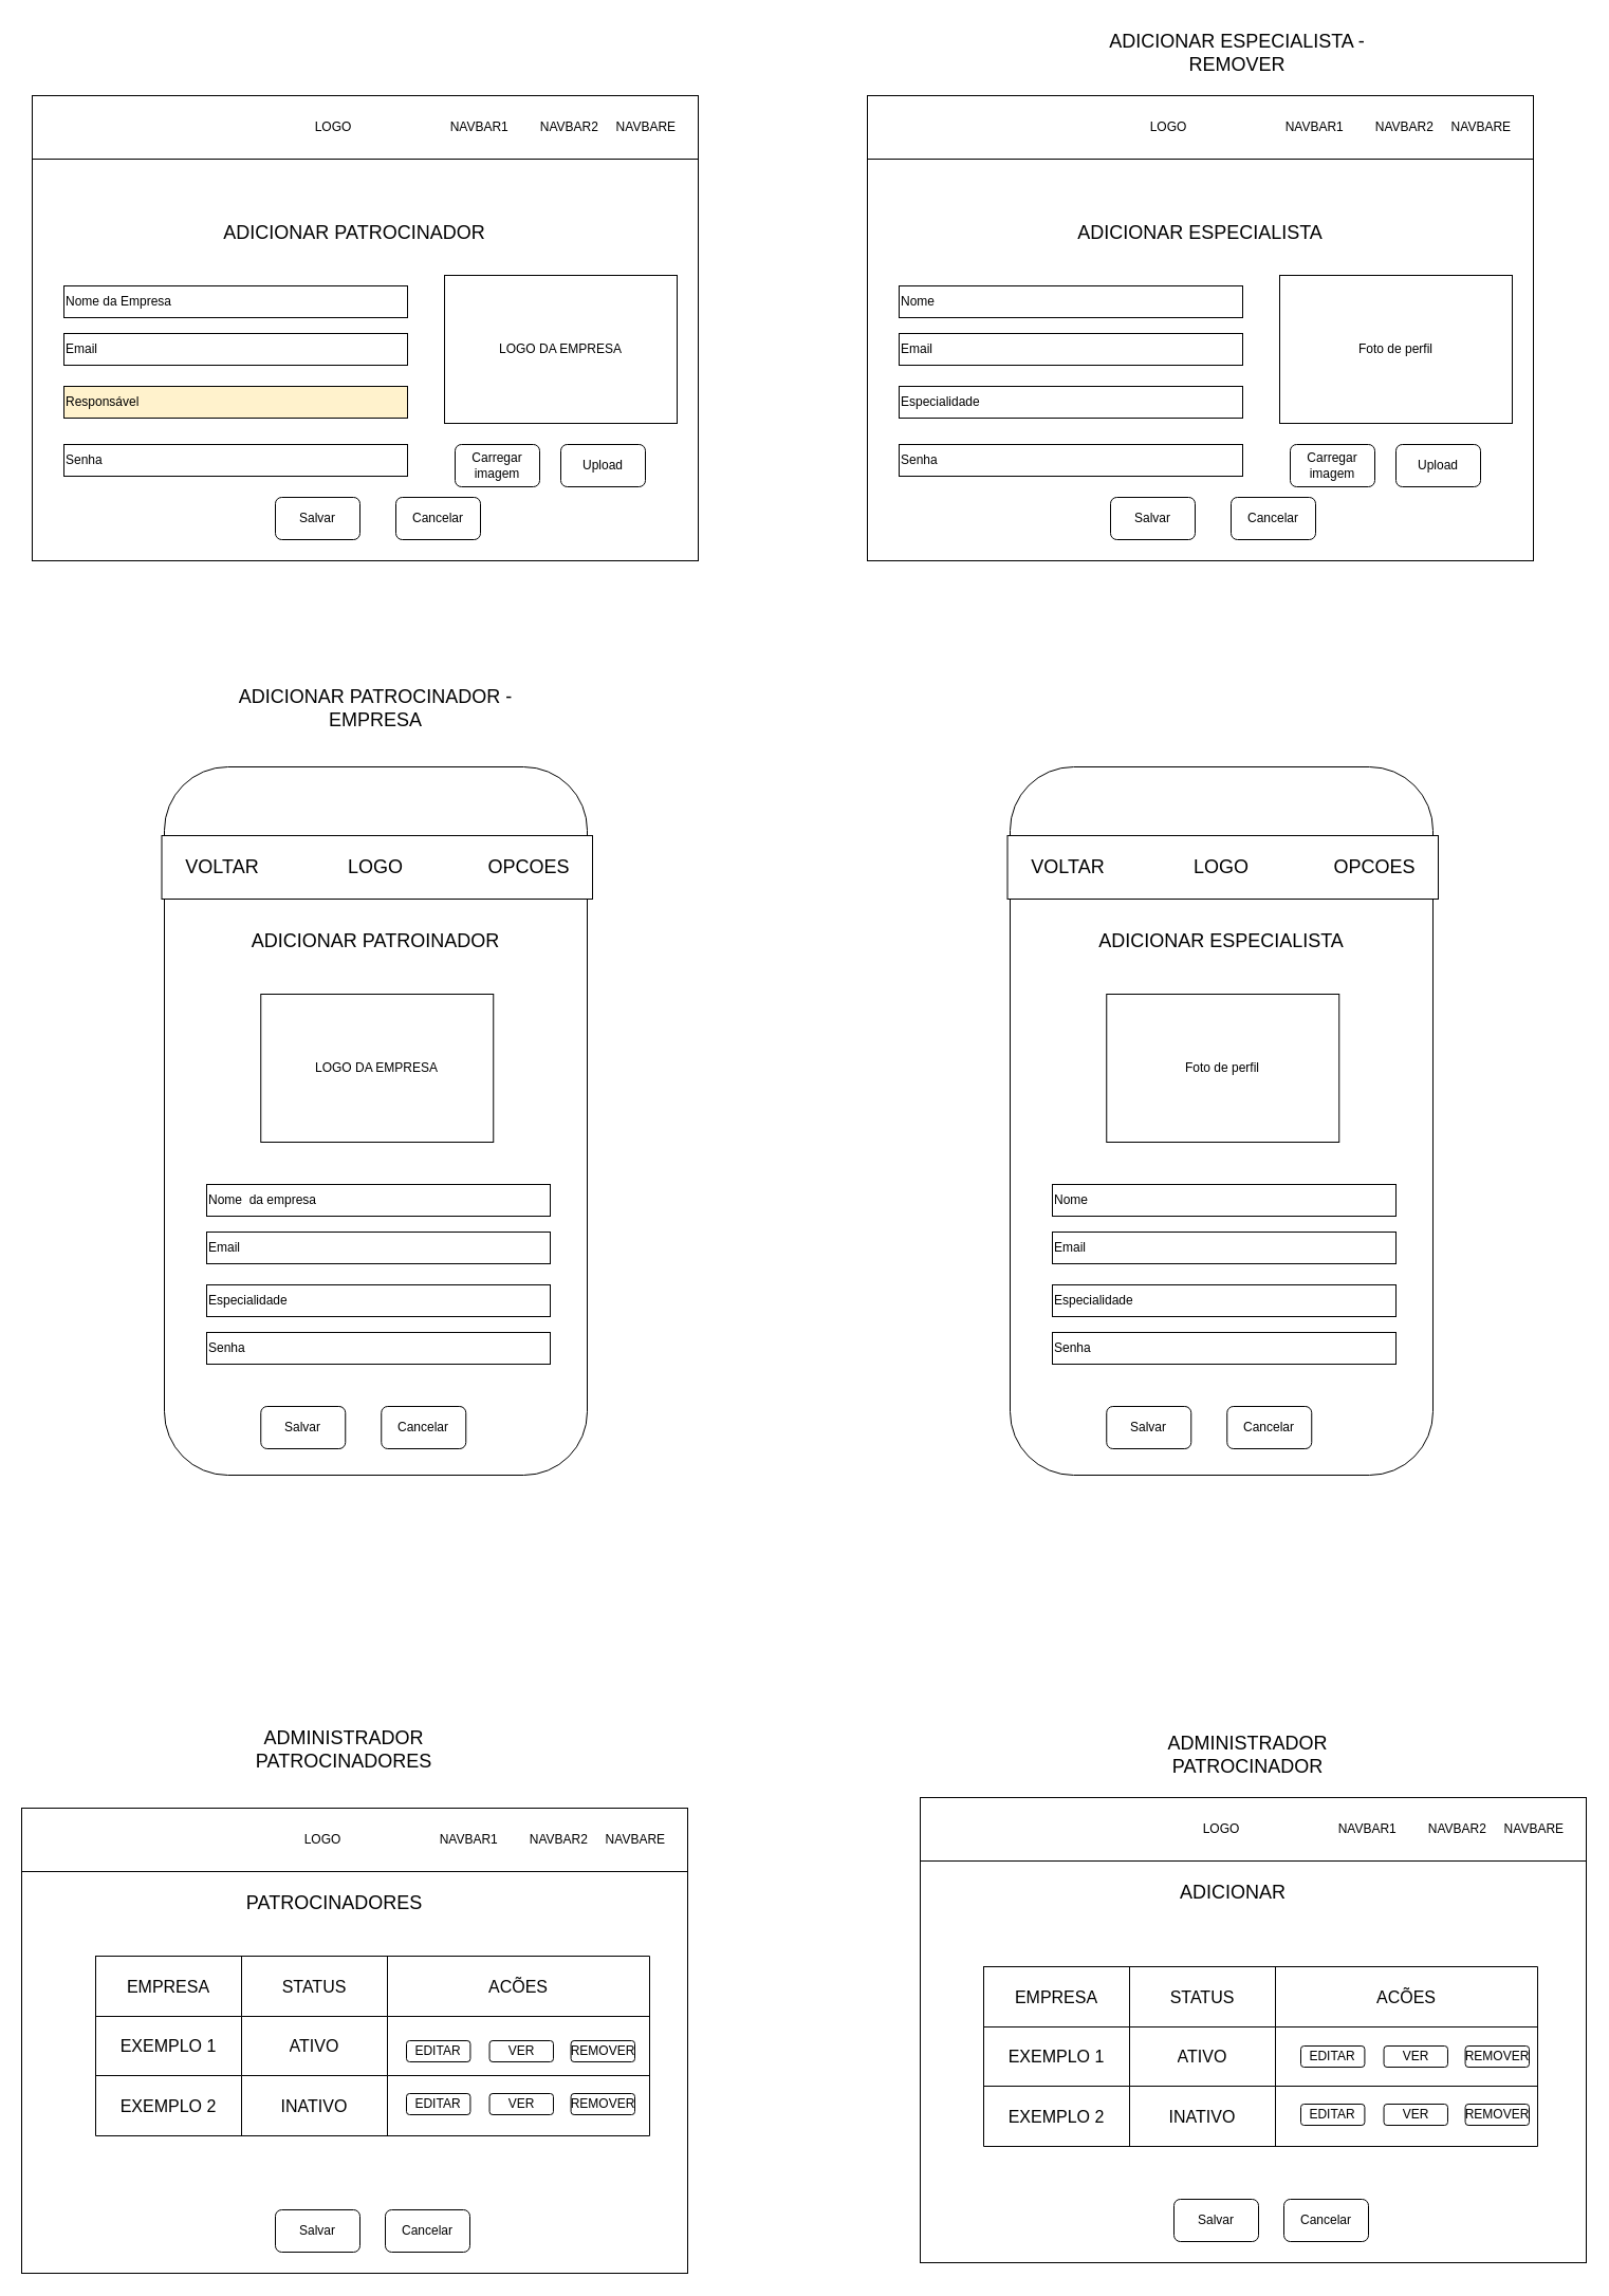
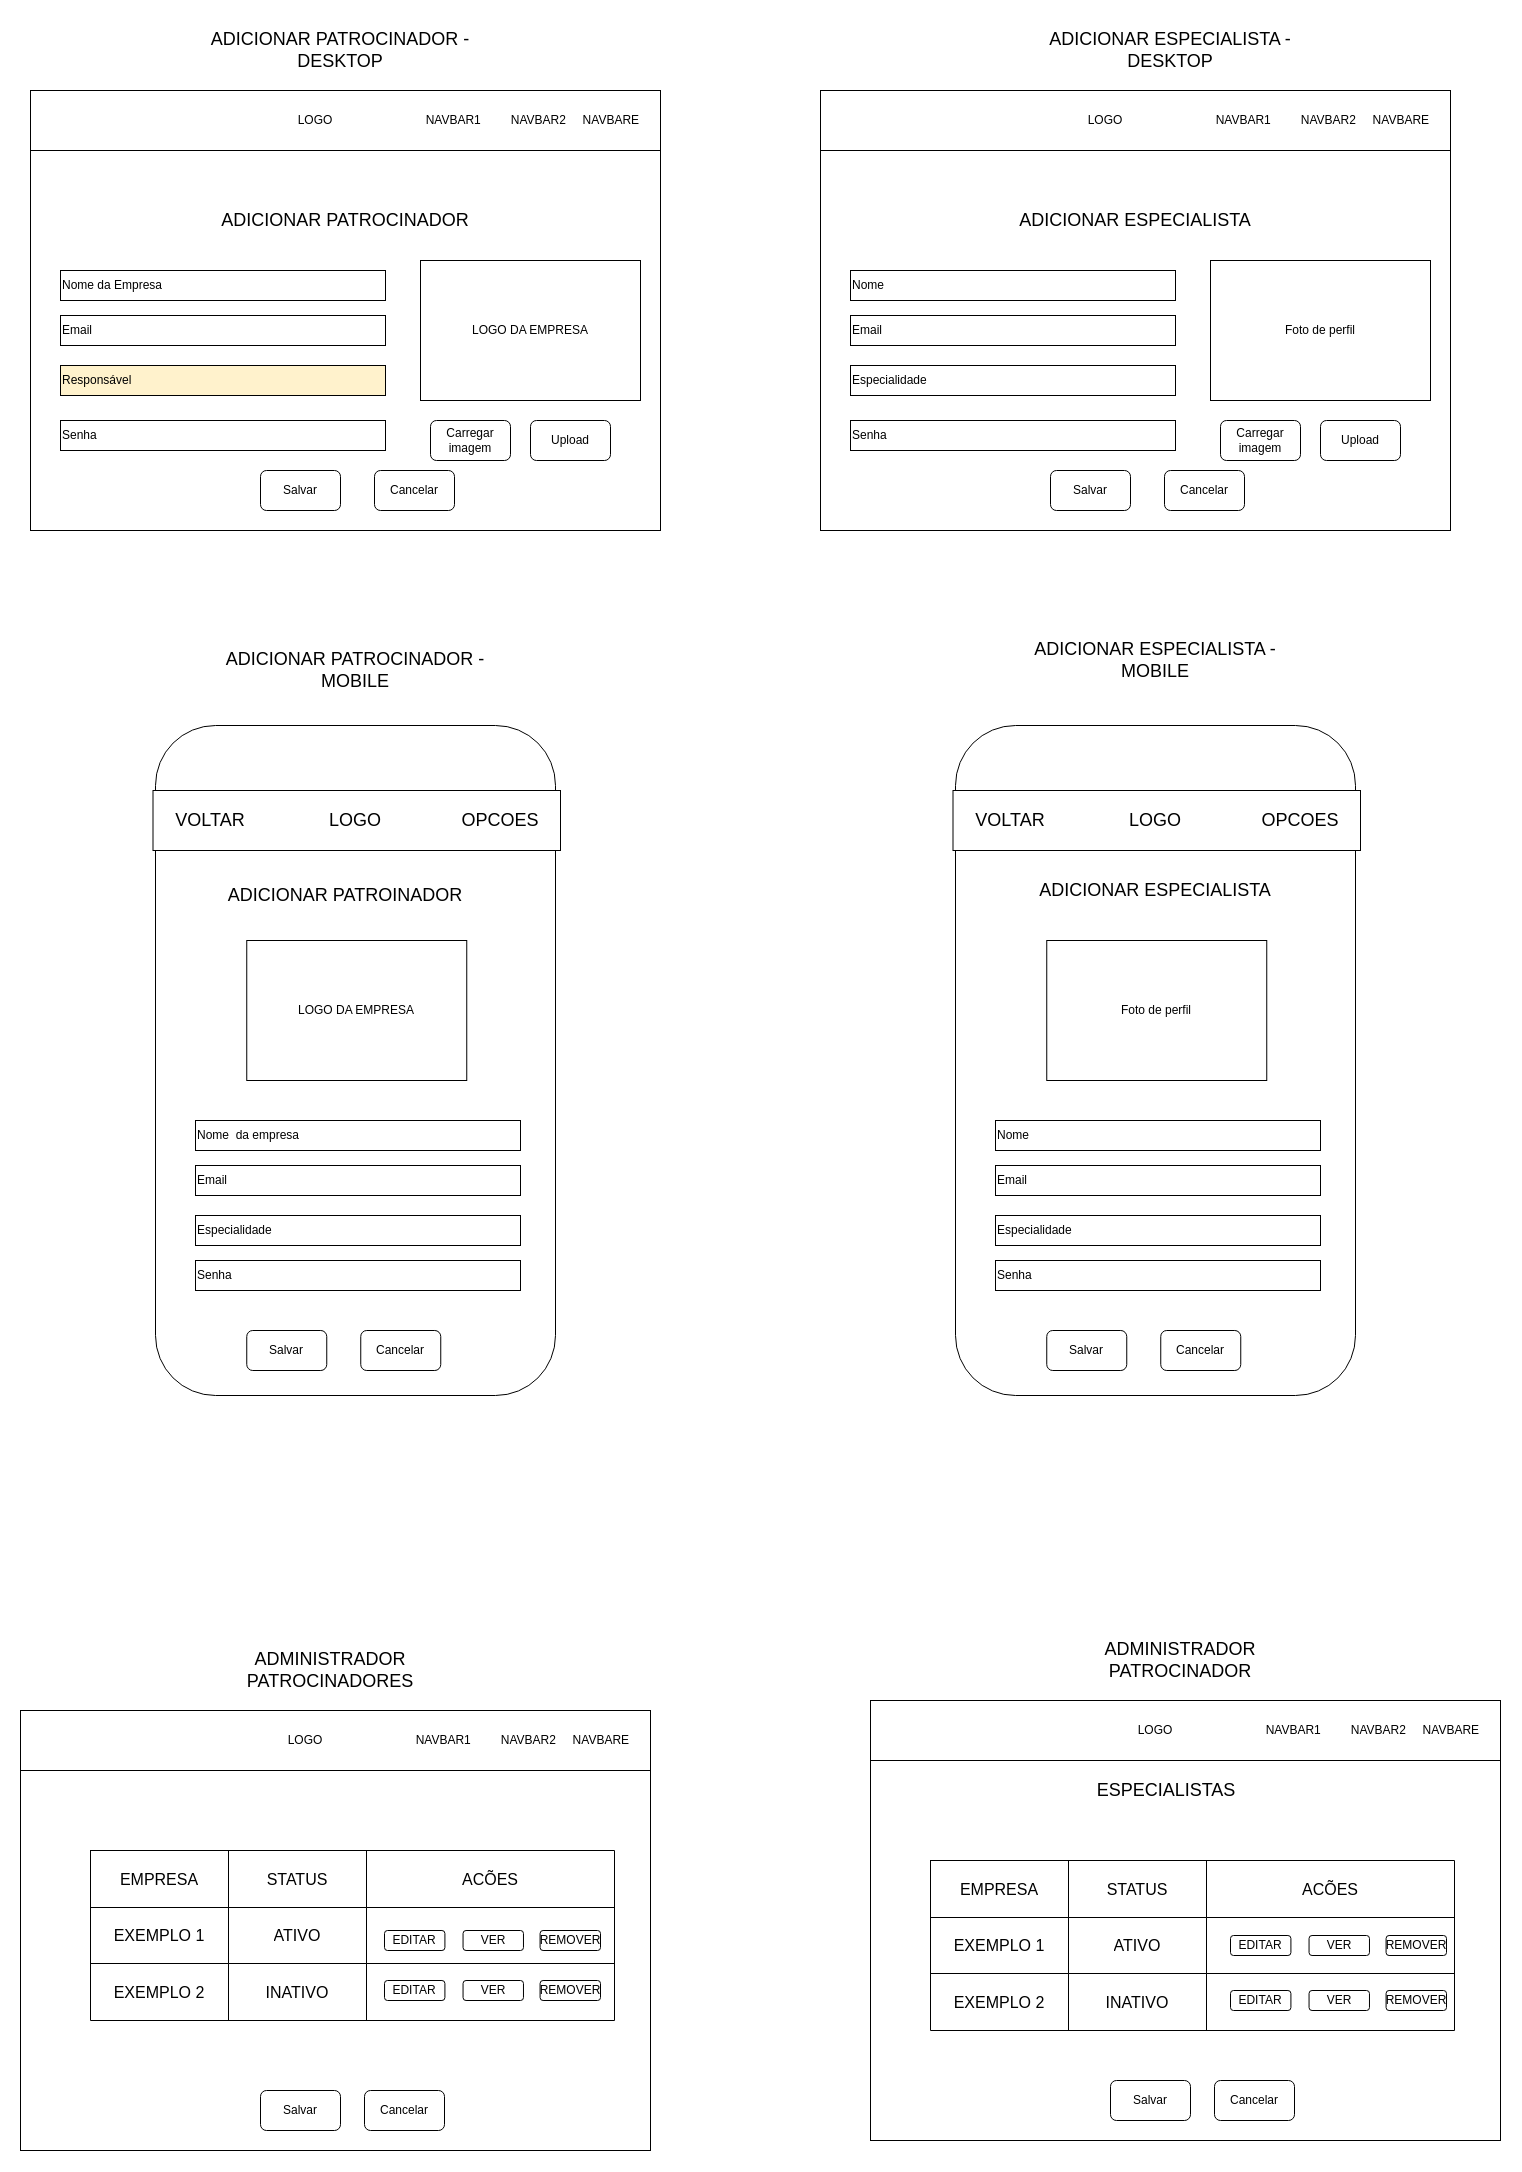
+ <mxCell id="24" value="&lt;font style=&quot;font-size: 18px;&quot;&gt;ADICIONAR PATROCINADOR - DESKTOP&lt;/font&gt;" style="text;html=1;align=center;verticalAlign=middle;whiteSpace=wrap;rounded=0;" vertex="1" parent="1"><mxGeometry x="190" y="20" width="300" height="60" as="geometry" /></mxCell>
- <mxCell id="25" value="&lt;span style=&quot;font-size: 18px;&quot;&gt;ADICIONAR ESPECIALISTA - REMOVER&lt;/span&gt;" style="text;html=1;align=center;verticalAlign=middle;whiteSpace=wrap;rounded=0;" vertex="1" parent="1"><mxGeometry x="1020" y="20" width="300" height="60" as="geometry" /></mxCell>
+ <mxCell id="25" value="&lt;span style=&quot;font-size: 18px;&quot;&gt;ADICIONAR ESPECIALISTA - DESKTOP&lt;/span&gt;" style="text;html=1;align=center;verticalAlign=middle;whiteSpace=wrap;rounded=0;" vertex="1" parent="1"><mxGeometry x="1020" y="20" width="300" height="60" as="geometry" /></mxCell>
- <mxCell id="5" value="&lt;font style=&quot;font-size: 18px;&quot;&gt;ADICIONAR PATROCINADOR&lt;/font&gt;" style="text;html=1;align=center;verticalAlign=middle;whiteSpace=wrap;rounded=0;" vertex="1" parent="1"><mxGeometry x="185" y="190" width="300" height="60" as="geometry" /></mxCell>
+ <mxCell id="5" value="&lt;font style=&quot;font-size: 18px;&quot;&gt;ADICIONAR PATROCINADOR&lt;/font&gt;" style="text;html=1;align=center;verticalAlign=middle;whiteSpace=wrap;rounded=0;" vertex="1" parent="1"><mxGeometry x="195" y="190" width="300" height="60" as="geometry" /></mxCell>
+ <mxCell id="27" value="&lt;span style=&quot;font-size: 18px;&quot;&gt;ADICIONAR ESPECIALISTA - MOBILE&lt;/span&gt;" style="text;html=1;align=center;verticalAlign=middle;whiteSpace=wrap;rounded=0;" vertex="1" parent="1"><mxGeometry x="1005" y="630" width="300" height="60" as="geometry" /></mxCell>
- <mxCell id="55" value="&lt;span style=&quot;font-size: 18px;&quot;&gt;ADICIONAR PATROCINADOR - EMPRESA&lt;/span&gt;" style="text;html=1;align=center;verticalAlign=middle;whiteSpace=wrap;rounded=0;" vertex="1" parent="1"><mxGeometry x="205" y="640" width="300" height="60" as="geometry" /></mxCell>
+ <mxCell id="55" value="&lt;span style=&quot;font-size: 18px;&quot;&gt;ADICIONAR PATROCINADOR - MOBILE&lt;/span&gt;" style="text;html=1;align=center;verticalAlign=middle;whiteSpace=wrap;rounded=0;" vertex="1" parent="1"><mxGeometry x="205" y="640" width="300" height="60" as="geometry" /></mxCell>
- <mxCell id="48" value="&lt;span style=&quot;font-size: 18px;&quot;&gt;ADICIONAR PATROINADOR&lt;/span&gt;" style="text;html=1;align=center;verticalAlign=middle;whiteSpace=wrap;rounded=0;" vertex="1" parent="1"><mxGeometry x="205" y="860" width="300" height="60" as="geometry" /></mxCell>
+ <mxCell id="48" value="&lt;span style=&quot;font-size: 18px;&quot;&gt;ADICIONAR PATROINADOR&lt;/span&gt;" style="text;html=1;align=center;verticalAlign=middle;whiteSpace=wrap;rounded=0;" vertex="1" parent="1"><mxGeometry x="195" y="865" width="300" height="60" as="geometry" /></mxCell>
- <mxCell id="61" value="&lt;span style=&quot;font-size: 18px;&quot;&gt;ADMINISTRADOR PATROCINADORES&lt;/span&gt;" style="text;html=1;align=center;verticalAlign=middle;whiteSpace=wrap;rounded=0;" vertex="1" parent="1"><mxGeometry x="175" y="1625" width="300" height="60" as="geometry" /></mxCell>
+ <mxCell id="61" value="&lt;span style=&quot;font-size: 18px;&quot;&gt;ADMINISTRADOR PATROCINADORES&lt;/span&gt;" style="text;html=1;align=center;verticalAlign=middle;whiteSpace=wrap;rounded=0;" vertex="1" parent="1"><mxGeometry x="180" y="1640" width="300" height="60" as="geometry" /></mxCell>
- <mxCell id="85" value="&lt;font style=&quot;font-size: 18px;&quot;&gt;ADICIONAR&lt;/font&gt;" style="text;html=1;align=center;verticalAlign=middle;whiteSpace=wrap;rounded=0;" vertex="1" parent="1"><mxGeometry x="1016.25" y="1760" width="300" height="60" as="geometry" /></mxCell>
+ <mxCell id="85" value="&lt;font style=&quot;font-size: 18px;&quot;&gt;ESPECIALISTAS&lt;/font&gt;" style="text;html=1;align=center;verticalAlign=middle;whiteSpace=wrap;rounded=0;" vertex="1" parent="1"><mxGeometry x="1016.25" y="1760" width="300" height="60" as="geometry" /></mxCell>
- <mxCell id="58" value="&lt;font style=&quot;font-size: 18px;&quot;&gt;PATROCINADORES&lt;/font&gt;" style="text;html=1;align=center;verticalAlign=middle;whiteSpace=wrap;rounded=0;" vertex="1" parent="1"><mxGeometry x="166.25" y="1770" width="300" height="60" as="geometry" /></mxCell>
